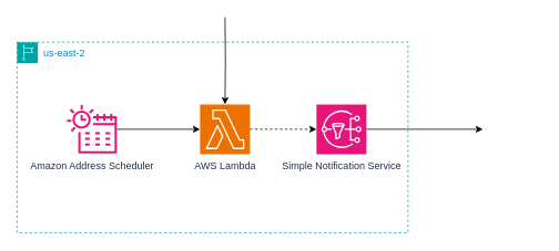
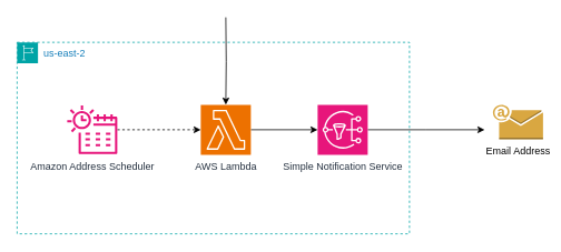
+ <mxCell id="10" value="&lt;div&gt;Email Address&lt;/div&gt;&lt;div&gt;&lt;br&gt;&lt;/div&gt;" style="outlineConnect=0;dashed=0;verticalLabelPosition=bottom;verticalAlign=top;align=center;html=1;shape=mxgraph.aws3.email;fillColor=#D9A741;gradientColor=none;" vertex="1" parent="1"><mxGeometry x="590" y="125" width="60" height="41.5" as="geometry" /></mxCell>
- <mxCell id="3" style="edgeStyle=orthogonalEdgeStyle;rounded=0;orthogonalLoop=1;jettySize=auto;html=1;" edge="1" parent="2" source="4" target="6"><mxGeometry relative="1" as="geometry" /></mxCell>
+ <mxCell id="3" style="edgeStyle=orthogonalEdgeStyle;rounded=0;orthogonalLoop=1;jettySize=auto;html=1;dashed=1;" edge="1" parent="2" source="4" target="6"><mxGeometry relative="1" as="geometry" /></mxCell>
- <mxCell id="5" style="edgeStyle=orthogonalEdgeStyle;rounded=0;orthogonalLoop=1;jettySize=auto;html=1;dashed=1;" edge="1" parent="2" source="6" target="8"><mxGeometry relative="1" as="geometry" /></mxCell>
+ <mxCell id="5" style="edgeStyle=orthogonalEdgeStyle;rounded=0;orthogonalLoop=1;jettySize=auto;html=1;" edge="1" parent="2" source="6" target="8"><mxGeometry relative="1" as="geometry" /></mxCell>
